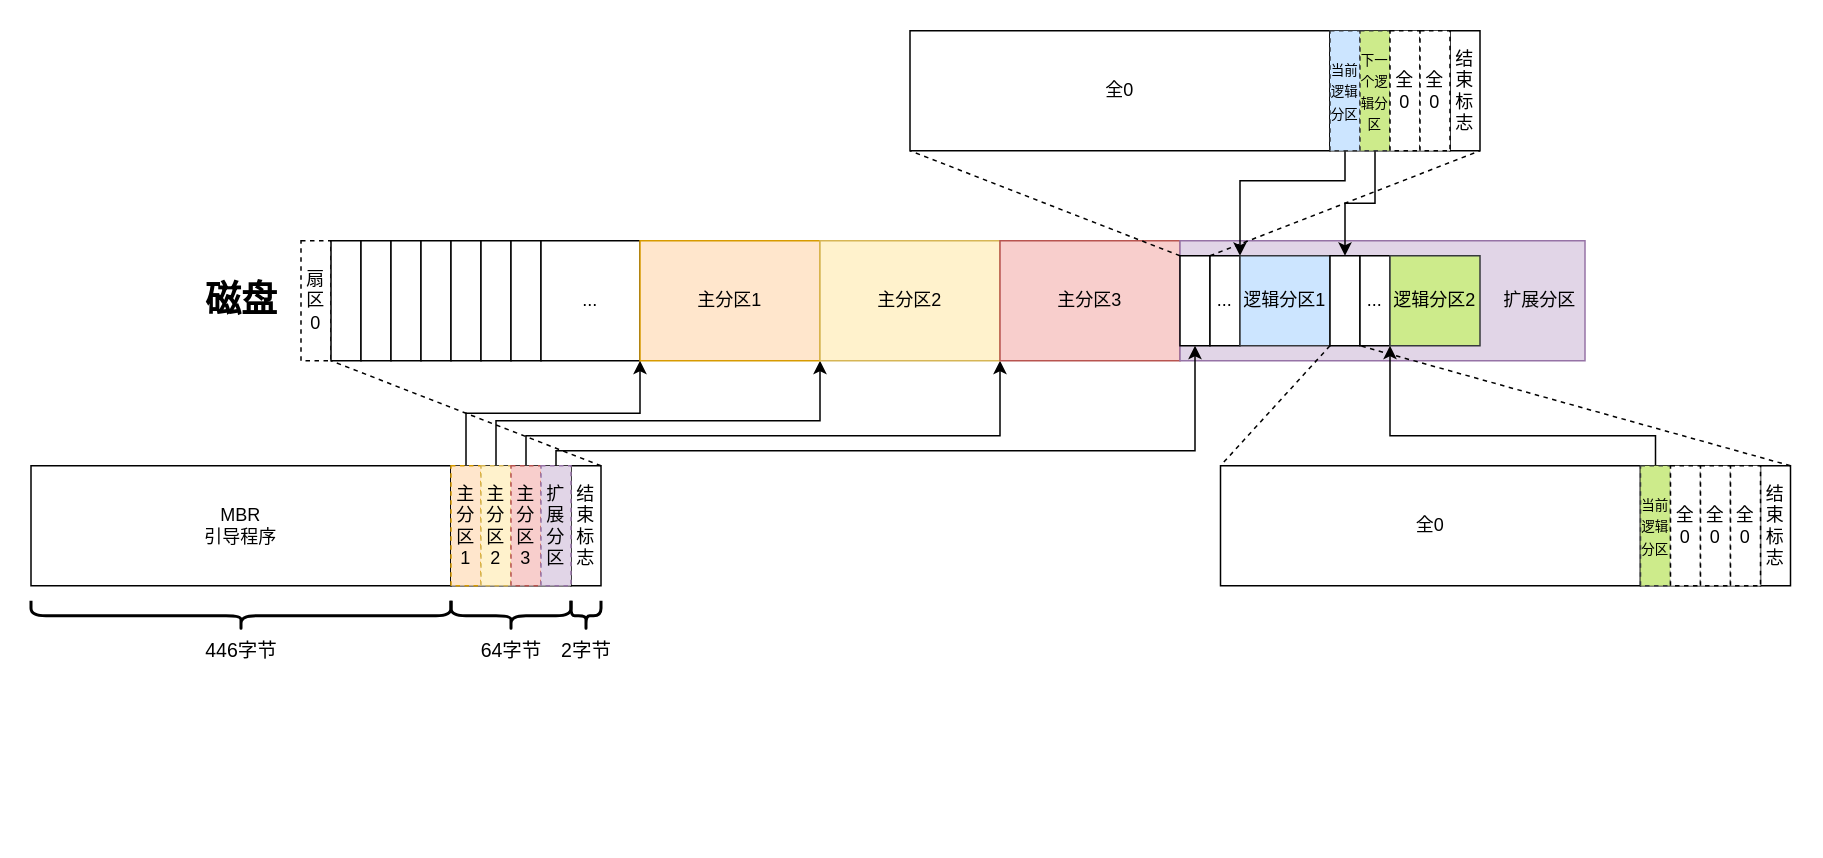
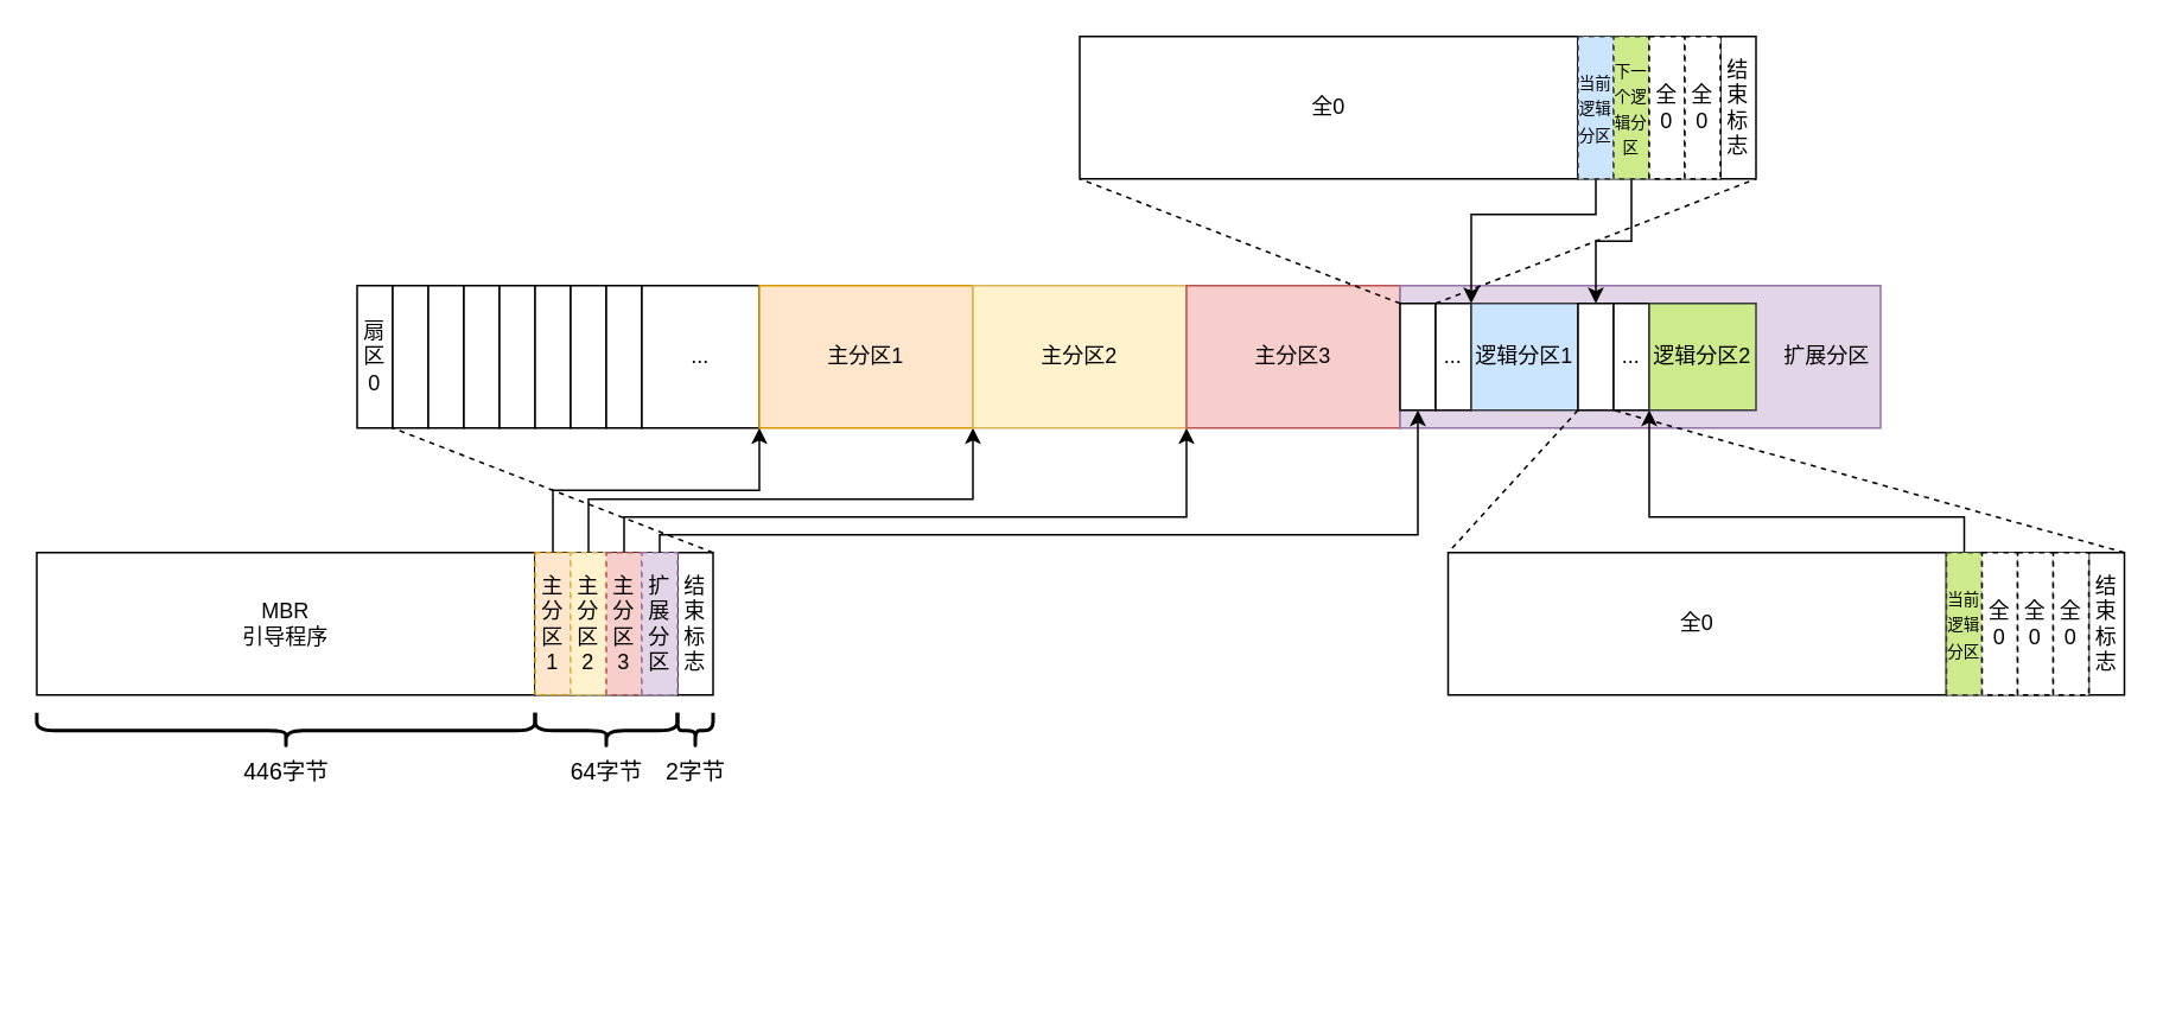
- <mxCell id="18" value="磁盘" style="text;strokeColor=none;fillColor=none;html=1;fontSize=24;fontStyle=1;verticalAlign=middle;align=center;strokeWidth=2;" vertex="1" parent="1"><mxGeometry x="130" y="180" width="60" height="40" as="geometry" /></mxCell>
- <mxCell id="16" value="扇区0" style="rounded=0;whiteSpace=wrap;html=1;dashed=1;" vertex="1" parent="1"><mxGeometry x="200" y="160" width="20" height="80" as="geometry" /></mxCell>
+ <mxCell id="16" value="扇区0" style="rounded=0;whiteSpace=wrap;html=1;" vertex="1" parent="1"><mxGeometry x="200" y="160" width="20" height="80" as="geometry" /></mxCell>
